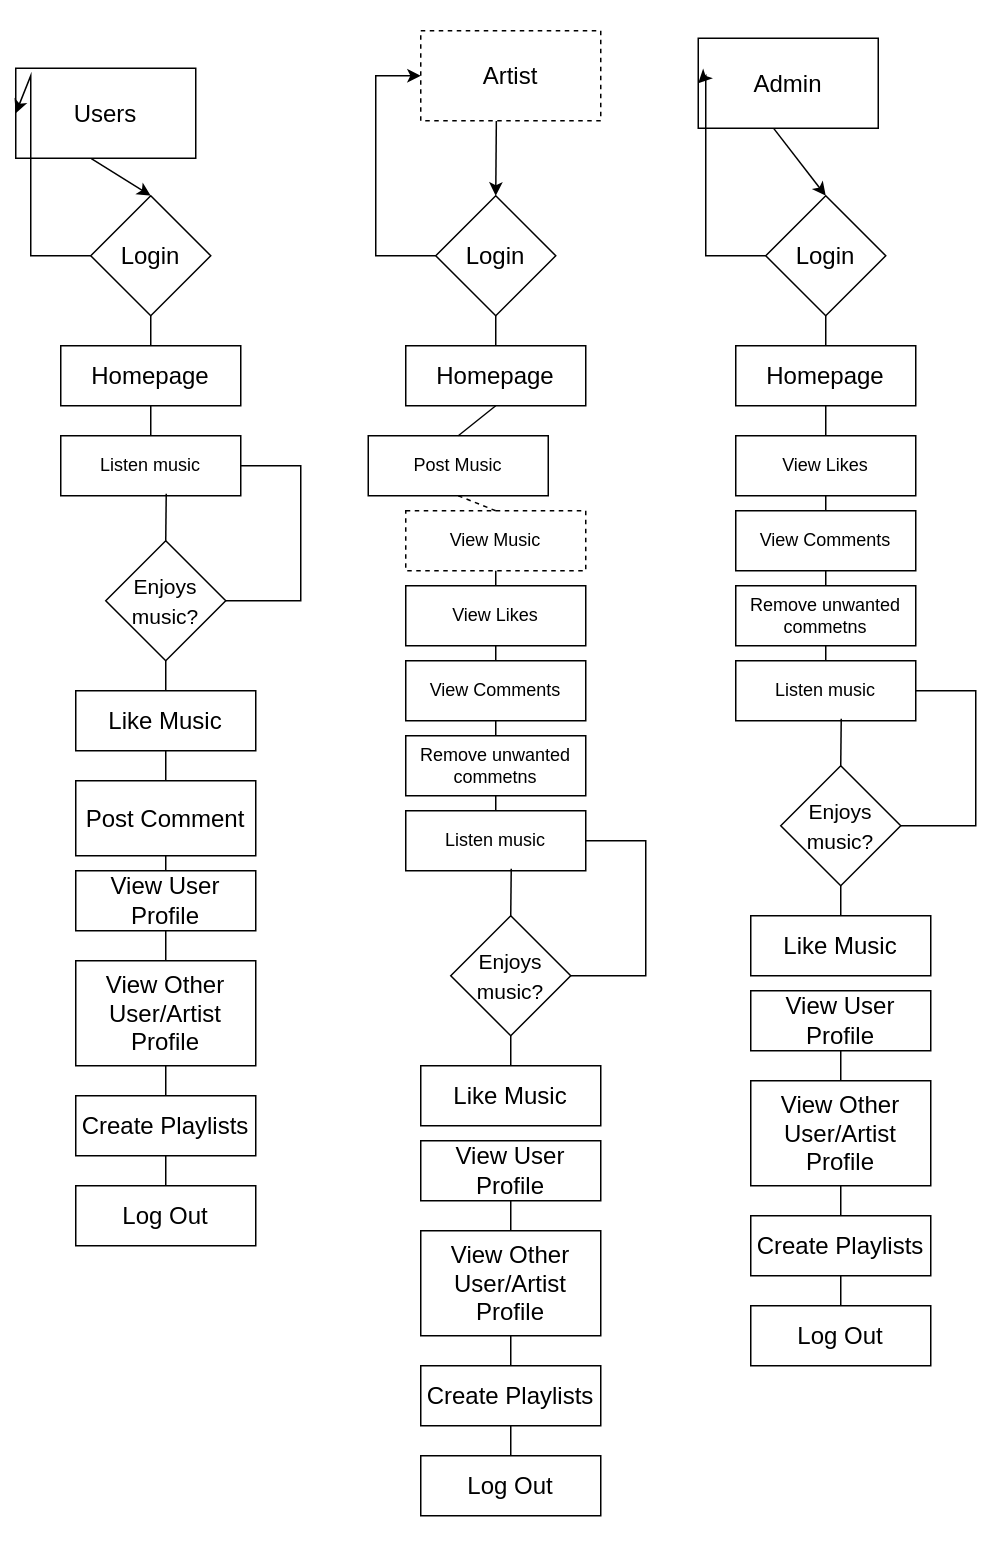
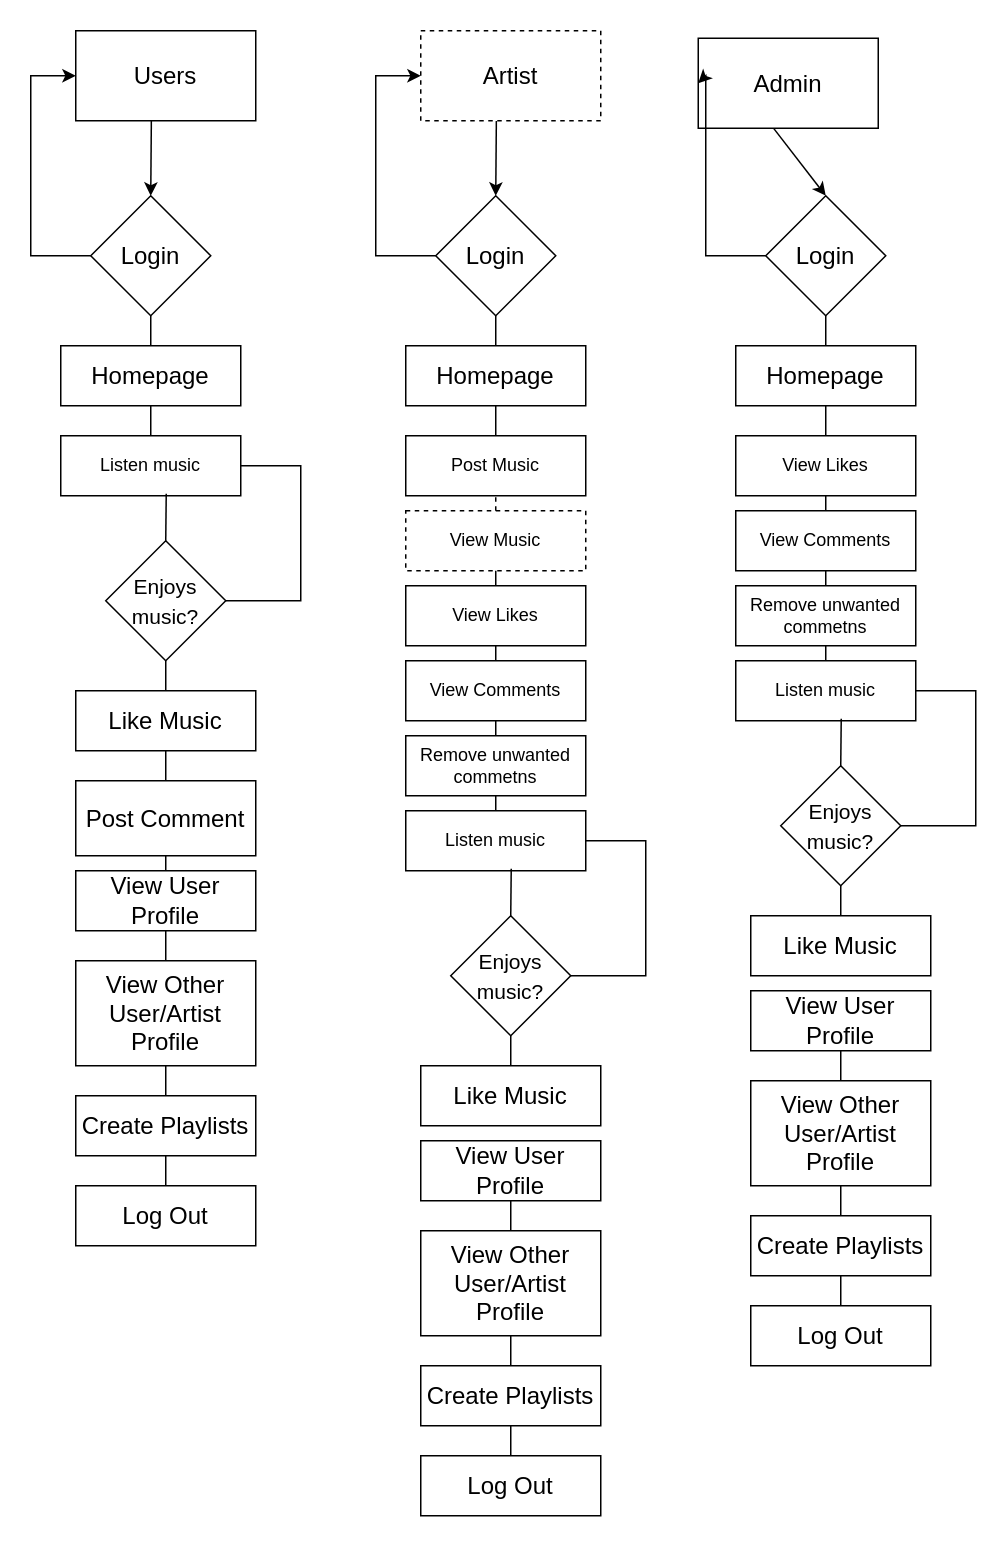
- <mxCell id="3" value="Users" style="rounded=0;whiteSpace=wrap;html=1;fontSize=16;" parent="1" vertex="1"><mxGeometry x="10" y="45" width="120" height="60" as="geometry" /></mxCell>
+ <mxCell id="3" value="Users" style="rounded=0;whiteSpace=wrap;html=1;fontSize=16;" parent="1" vertex="1"><mxGeometry x="50" y="20" width="120" height="60" as="geometry" /></mxCell>
- <mxCell id="43" value="Post Music" style="rounded=0;whiteSpace=wrap;html=1;" parent="1" vertex="1"><mxGeometry x="245" y="290" width="120" height="40" as="geometry" /></mxCell>
+ <mxCell id="43" value="Post Music" style="rounded=0;whiteSpace=wrap;html=1;" parent="1" vertex="1"><mxGeometry x="270" y="290" width="120" height="40" as="geometry" /></mxCell>
